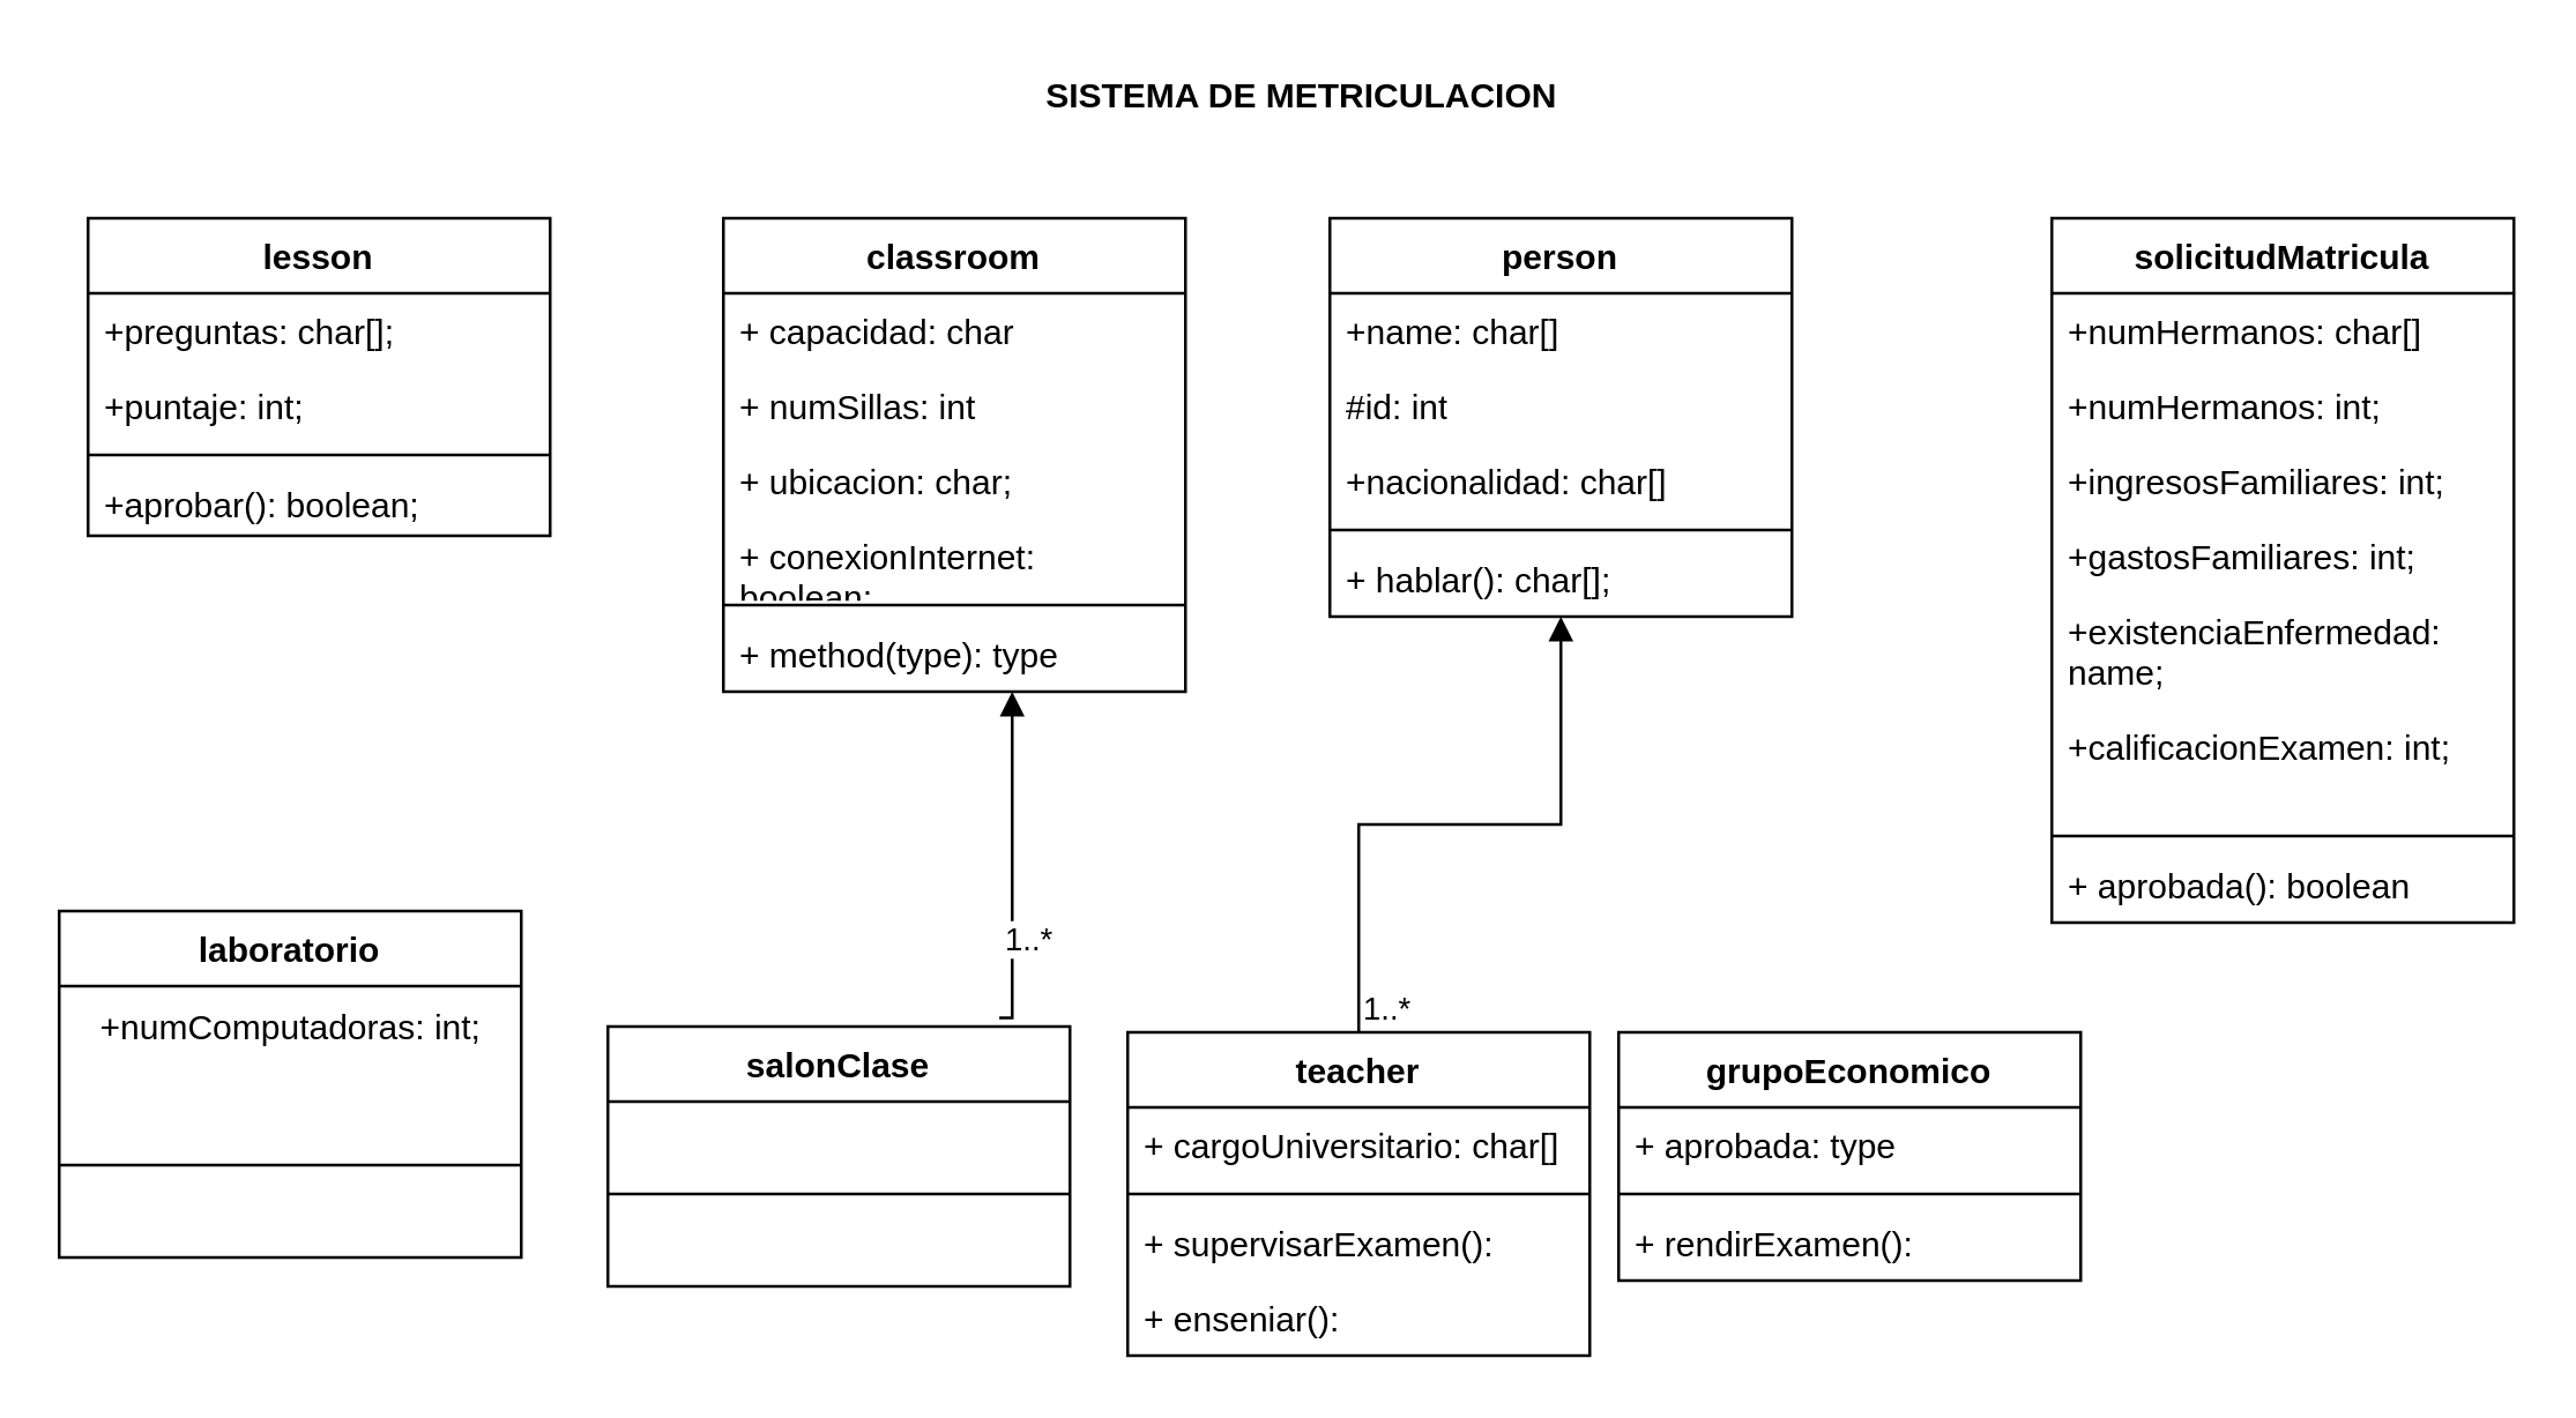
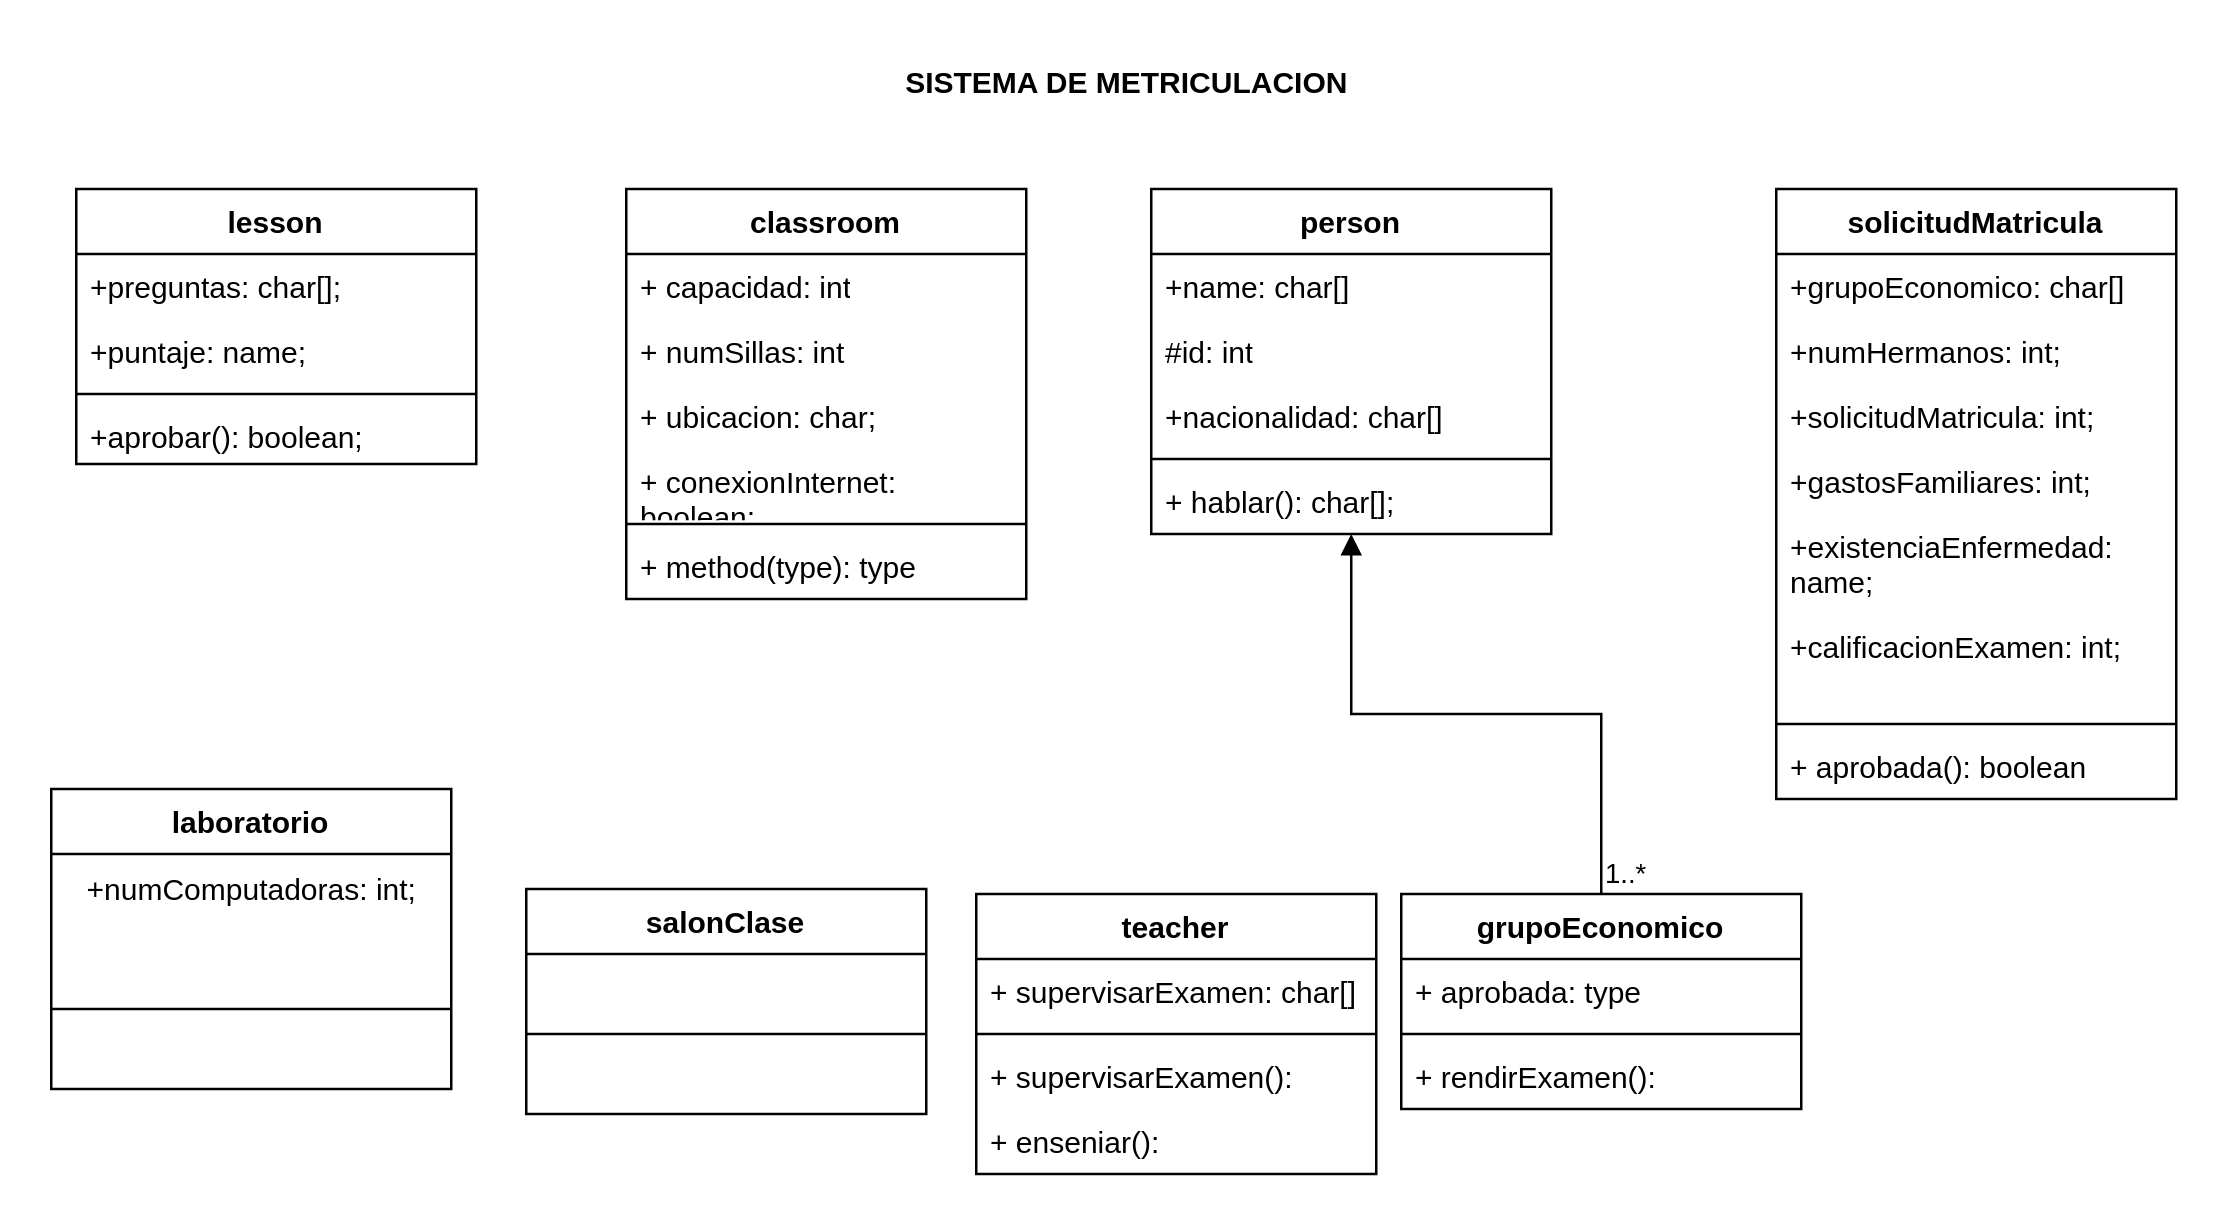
- <mxCell id="31" value="+ capacidad: char&lt;br&gt;" style="text;strokeColor=none;fillColor=none;align=left;verticalAlign=top;spacingLeft=4;spacingRight=4;overflow=hidden;rotatable=0;points=[[0,0.5],[1,0.5]];portConstraint=eastwest;whiteSpace=wrap;html=1;" vertex="1" parent="30"><mxGeometry y="26" width="160" height="26" as="geometry" /></mxCell>
+ <mxCell id="31" value="+ capacidad: int&lt;br&gt;" style="text;strokeColor=none;fillColor=none;align=left;verticalAlign=top;spacingLeft=4;spacingRight=4;overflow=hidden;rotatable=0;points=[[0,0.5],[1,0.5]];portConstraint=eastwest;whiteSpace=wrap;html=1;" vertex="1" parent="30"><mxGeometry y="26" width="160" height="26" as="geometry" /></mxCell>
- <mxCell id="15" value="+numHermanos: char[]" style="text;strokeColor=none;fillColor=none;align=left;verticalAlign=top;spacingLeft=4;spacingRight=4;overflow=hidden;rotatable=0;points=[[0,0.5],[1,0.5]];portConstraint=eastwest;whiteSpace=wrap;html=1;" vertex="1" parent="14"><mxGeometry y="26" width="160" height="26" as="geometry" /></mxCell>
+ <mxCell id="15" value="+grupoEconomico: char[]" style="text;strokeColor=none;fillColor=none;align=left;verticalAlign=top;spacingLeft=4;spacingRight=4;overflow=hidden;rotatable=0;points=[[0,0.5],[1,0.5]];portConstraint=eastwest;whiteSpace=wrap;html=1;" vertex="1" parent="14"><mxGeometry y="26" width="160" height="26" as="geometry" /></mxCell>
- <mxCell id="4" value="+puntaje: int;" style="text;strokeColor=none;fillColor=none;align=left;verticalAlign=top;spacingLeft=4;spacingRight=4;overflow=hidden;rotatable=0;points=[[0,0.5],[1,0.5]];portConstraint=eastwest;whiteSpace=wrap;html=1;" vertex="1" parent="2"><mxGeometry y="52" width="160" height="26" as="geometry" /></mxCell>
+ <mxCell id="4" value="+puntaje: name;" style="text;strokeColor=none;fillColor=none;align=left;verticalAlign=top;spacingLeft=4;spacingRight=4;overflow=hidden;rotatable=0;points=[[0,0.5],[1,0.5]];portConstraint=eastwest;whiteSpace=wrap;html=1;" vertex="1" parent="2"><mxGeometry y="52" width="160" height="26" as="geometry" /></mxCell>
- <mxCell id="17" value="+ingresosFamiliares: int;" style="text;strokeColor=none;fillColor=none;align=left;verticalAlign=top;spacingLeft=4;spacingRight=4;overflow=hidden;rotatable=0;points=[[0,0.5],[1,0.5]];portConstraint=eastwest;whiteSpace=wrap;html=1;" vertex="1" parent="14"><mxGeometry y="78" width="160" height="26" as="geometry" /></mxCell>
+ <mxCell id="17" value="+solicitudMatricula: int;" style="text;strokeColor=none;fillColor=none;align=left;verticalAlign=top;spacingLeft=4;spacingRight=4;overflow=hidden;rotatable=0;points=[[0,0.5],[1,0.5]];portConstraint=eastwest;whiteSpace=wrap;html=1;" vertex="1" parent="14"><mxGeometry y="78" width="160" height="26" as="geometry" /></mxCell>
+ <mxCell id="48" value="" style="endArrow=block;endFill=1;html=1;edgeStyle=orthogonalEdgeStyle;align=left;verticalAlign=top;rounded=0;" edge="1" parent="1" source="44" target="8"><mxGeometry x="-1" relative="1" as="geometry"><mxPoint x="360" y="494" as="sourcePoint" /><mxPoint x="520" y="494" as="targetPoint" /></mxGeometry></mxCell>
+ <mxCell id="49" value="1..*" style="edgeLabel;resizable=0;html=1;align=left;verticalAlign=bottom;" connectable="0" vertex="1" parent="48"><mxGeometry x="-1" relative="1" as="geometry" /></mxCell>
- <mxCell id="42" value="" style="endArrow=block;endFill=1;html=1;edgeStyle=orthogonalEdgeStyle;align=left;verticalAlign=top;rounded=0;" edge="1" parent="1" source="37" target="8"><mxGeometry x="-1" relative="1" as="geometry"><mxPoint x="470" y="295" as="sourcePoint" /><mxPoint x="630" y="295" as="targetPoint" /></mxGeometry></mxCell>
- <mxCell id="43" value="1..*" style="edgeLabel;resizable=0;html=1;align=left;verticalAlign=bottom;" connectable="0" vertex="1" parent="42"><mxGeometry x="-1" relative="1" as="geometry" /></mxCell>
- <mxCell id="28" value="" style="endArrow=block;endFill=1;html=1;edgeStyle=orthogonalEdgeStyle;align=left;verticalAlign=top;rounded=0;exitX=0.847;exitY=-0.033;exitDx=0;exitDy=0;exitPerimeter=0;" edge="1" parent="1" source="26" target="30"><mxGeometry x="-1" relative="1" as="geometry"><mxPoint x="260" y="495" as="sourcePoint" /><mxPoint x="350" y="173" as="targetPoint" /><Array as="points"><mxPoint x="350" y="352" /></Array></mxGeometry></mxCell>
- <mxCell id="29" value="1..*" style="edgeLabel;resizable=0;html=1;align=left;verticalAlign=bottom;" connectable="0" vertex="1" parent="28"><mxGeometry x="-1" relative="1" as="geometry"><mxPoint y="-19" as="offset" /></mxGeometry></mxCell>
- <mxCell id="38" value="+ cargoUniversitario: char[]" style="text;strokeColor=none;fillColor=none;align=left;verticalAlign=top;spacingLeft=4;spacingRight=4;overflow=hidden;rotatable=0;points=[[0,0.5],[1,0.5]];portConstraint=eastwest;whiteSpace=wrap;html=1;" vertex="1" parent="37"><mxGeometry y="26" width="160" height="26" as="geometry" /></mxCell>
+ <mxCell id="38" value="+ supervisarExamen: char[]" style="text;strokeColor=none;fillColor=none;align=left;verticalAlign=top;spacingLeft=4;spacingRight=4;overflow=hidden;rotatable=0;points=[[0,0.5],[1,0.5]];portConstraint=eastwest;whiteSpace=wrap;html=1;" vertex="1" parent="37"><mxGeometry y="26" width="160" height="26" as="geometry" /></mxCell>
